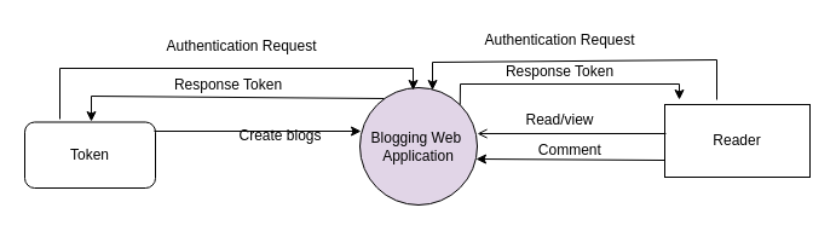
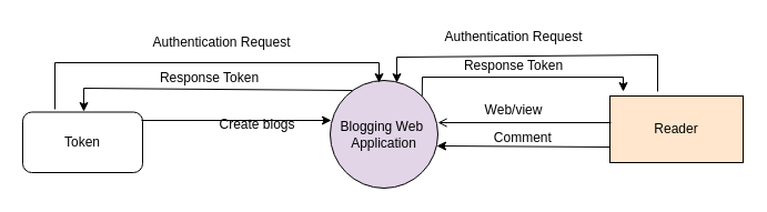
- <mxCell id="16" value="Read/view" style="text;html=1;align=center;verticalAlign=middle;resizable=0;points=[];autosize=1;strokeColor=none;fillColor=none;" vertex="1" parent="1"><mxGeometry x="424.5" y="86" width="74" height="26" as="geometry" /></mxCell>
+ <mxCell id="16" value="Web/view" style="text;html=1;align=center;verticalAlign=middle;resizable=0;points=[];autosize=1;strokeColor=none;fillColor=none;" vertex="1" parent="1"><mxGeometry x="424.5" y="86" width="74" height="26" as="geometry" /></mxCell>
- <mxCell id="10" value="Reader" style="rounded=0;whiteSpace=wrap;html=1;" vertex="1" parent="1"><mxGeometry x="549" y="86" width="120" height="60" as="geometry" /></mxCell>
+ <mxCell id="10" value="Reader" style="rounded=0;whiteSpace=wrap;html=1;fillColor=#ffe6cc;" vertex="1" parent="1"><mxGeometry x="549" y="86" width="120" height="60" as="geometry" /></mxCell>
